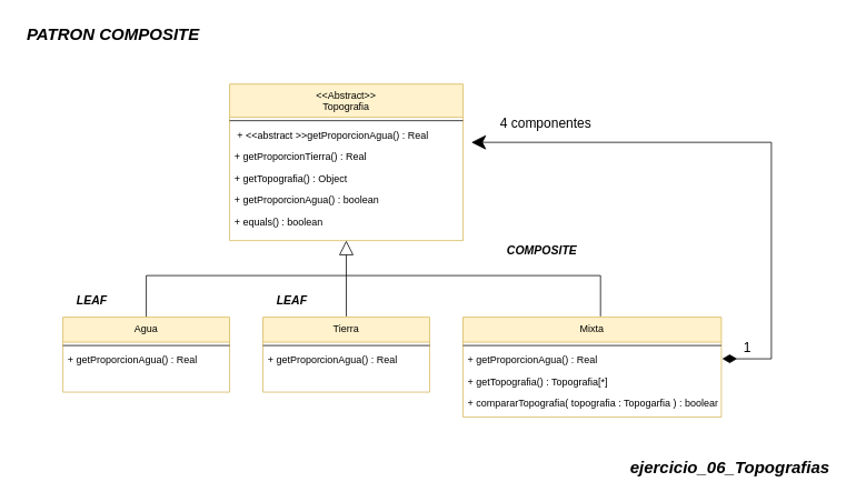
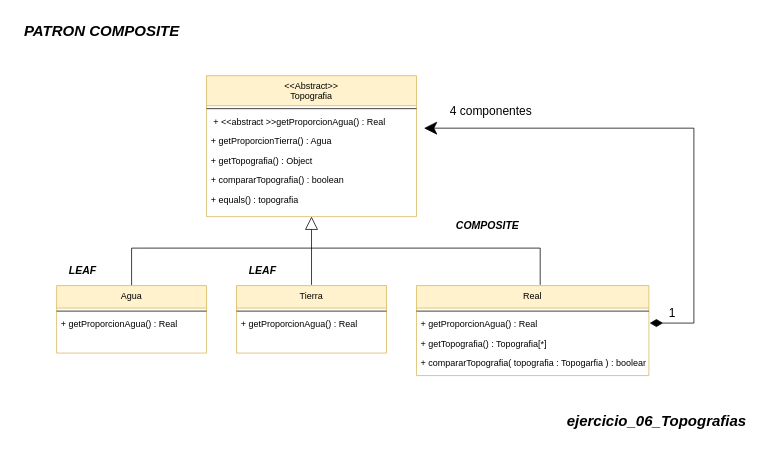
- <mxCell id="5" value="+ getProporcionTierra() : Real" style="text;align=left;verticalAlign=top;spacingLeft=4;spacingRight=4;overflow=hidden;rotatable=0;points=[[0,0.5],[1,0.5]];portConstraint=eastwest;rounded=0;shadow=0;html=0;" vertex="1" parent="2"><mxGeometry y="74" width="280" height="26" as="geometry" /></mxCell>
+ <mxCell id="5" value="+ getProporcionTierra() : Agua" style="text;align=left;verticalAlign=top;spacingLeft=4;spacingRight=4;overflow=hidden;rotatable=0;points=[[0,0.5],[1,0.5]];portConstraint=eastwest;rounded=0;shadow=0;html=0;" vertex="1" parent="2"><mxGeometry y="74" width="280" height="26" as="geometry" /></mxCell>
- <mxCell id="7" value="+ getProporcionAgua() : boolean&#10;" style="text;align=left;verticalAlign=top;spacingLeft=4;spacingRight=4;overflow=hidden;rotatable=0;points=[[0,0.5],[1,0.5]];portConstraint=eastwest;rounded=0;shadow=0;html=0;" vertex="1" parent="2"><mxGeometry y="126" width="280" height="26" as="geometry" /></mxCell>
+ <mxCell id="7" value="+ compararTopografia() : boolean&#10;" style="text;align=left;verticalAlign=top;spacingLeft=4;spacingRight=4;overflow=hidden;rotatable=0;points=[[0,0.5],[1,0.5]];portConstraint=eastwest;rounded=0;shadow=0;html=0;" vertex="1" parent="2"><mxGeometry y="126" width="280" height="26" as="geometry" /></mxCell>
- <mxCell id="8" value="+ equals() : boolean&#10;" style="text;align=left;verticalAlign=top;spacingLeft=4;spacingRight=4;overflow=hidden;rotatable=0;points=[[0,0.5],[1,0.5]];portConstraint=eastwest;rounded=0;shadow=0;html=0;" vertex="1" parent="2"><mxGeometry y="152" width="280" height="26" as="geometry" /></mxCell>
+ <mxCell id="8" value="+ equals() : topografia&#10;" style="text;align=left;verticalAlign=top;spacingLeft=4;spacingRight=4;overflow=hidden;rotatable=0;points=[[0,0.5],[1,0.5]];portConstraint=eastwest;rounded=0;shadow=0;html=0;" vertex="1" parent="2"><mxGeometry y="152" width="280" height="26" as="geometry" /></mxCell>
- <mxCell id="14" value="Mixta" style="swimlane;fontStyle=0;align=center;verticalAlign=top;childLayout=stackLayout;horizontal=1;startSize=30;horizontalStack=0;resizeParent=1;resizeLast=0;collapsible=1;marginBottom=0;rounded=0;shadow=0;strokeWidth=1;fillColor=#fff2cc;strokeColor=#d6b656;" vertex="1" parent="1"><mxGeometry x="555" y="380" width="310" height="120" as="geometry"><mxRectangle x="110" y="-20" width="160" height="26" as="alternateBounds" /></mxGeometry></mxCell>
+ <mxCell id="14" value="Real" style="swimlane;fontStyle=0;align=center;verticalAlign=top;childLayout=stackLayout;horizontal=1;startSize=30;horizontalStack=0;resizeParent=1;resizeLast=0;collapsible=1;marginBottom=0;rounded=0;shadow=0;strokeWidth=1;fillColor=#fff2cc;strokeColor=#d6b656;" vertex="1" parent="1"><mxGeometry x="555" y="380" width="310" height="120" as="geometry"><mxRectangle x="110" y="-20" width="160" height="26" as="alternateBounds" /></mxGeometry></mxCell>
